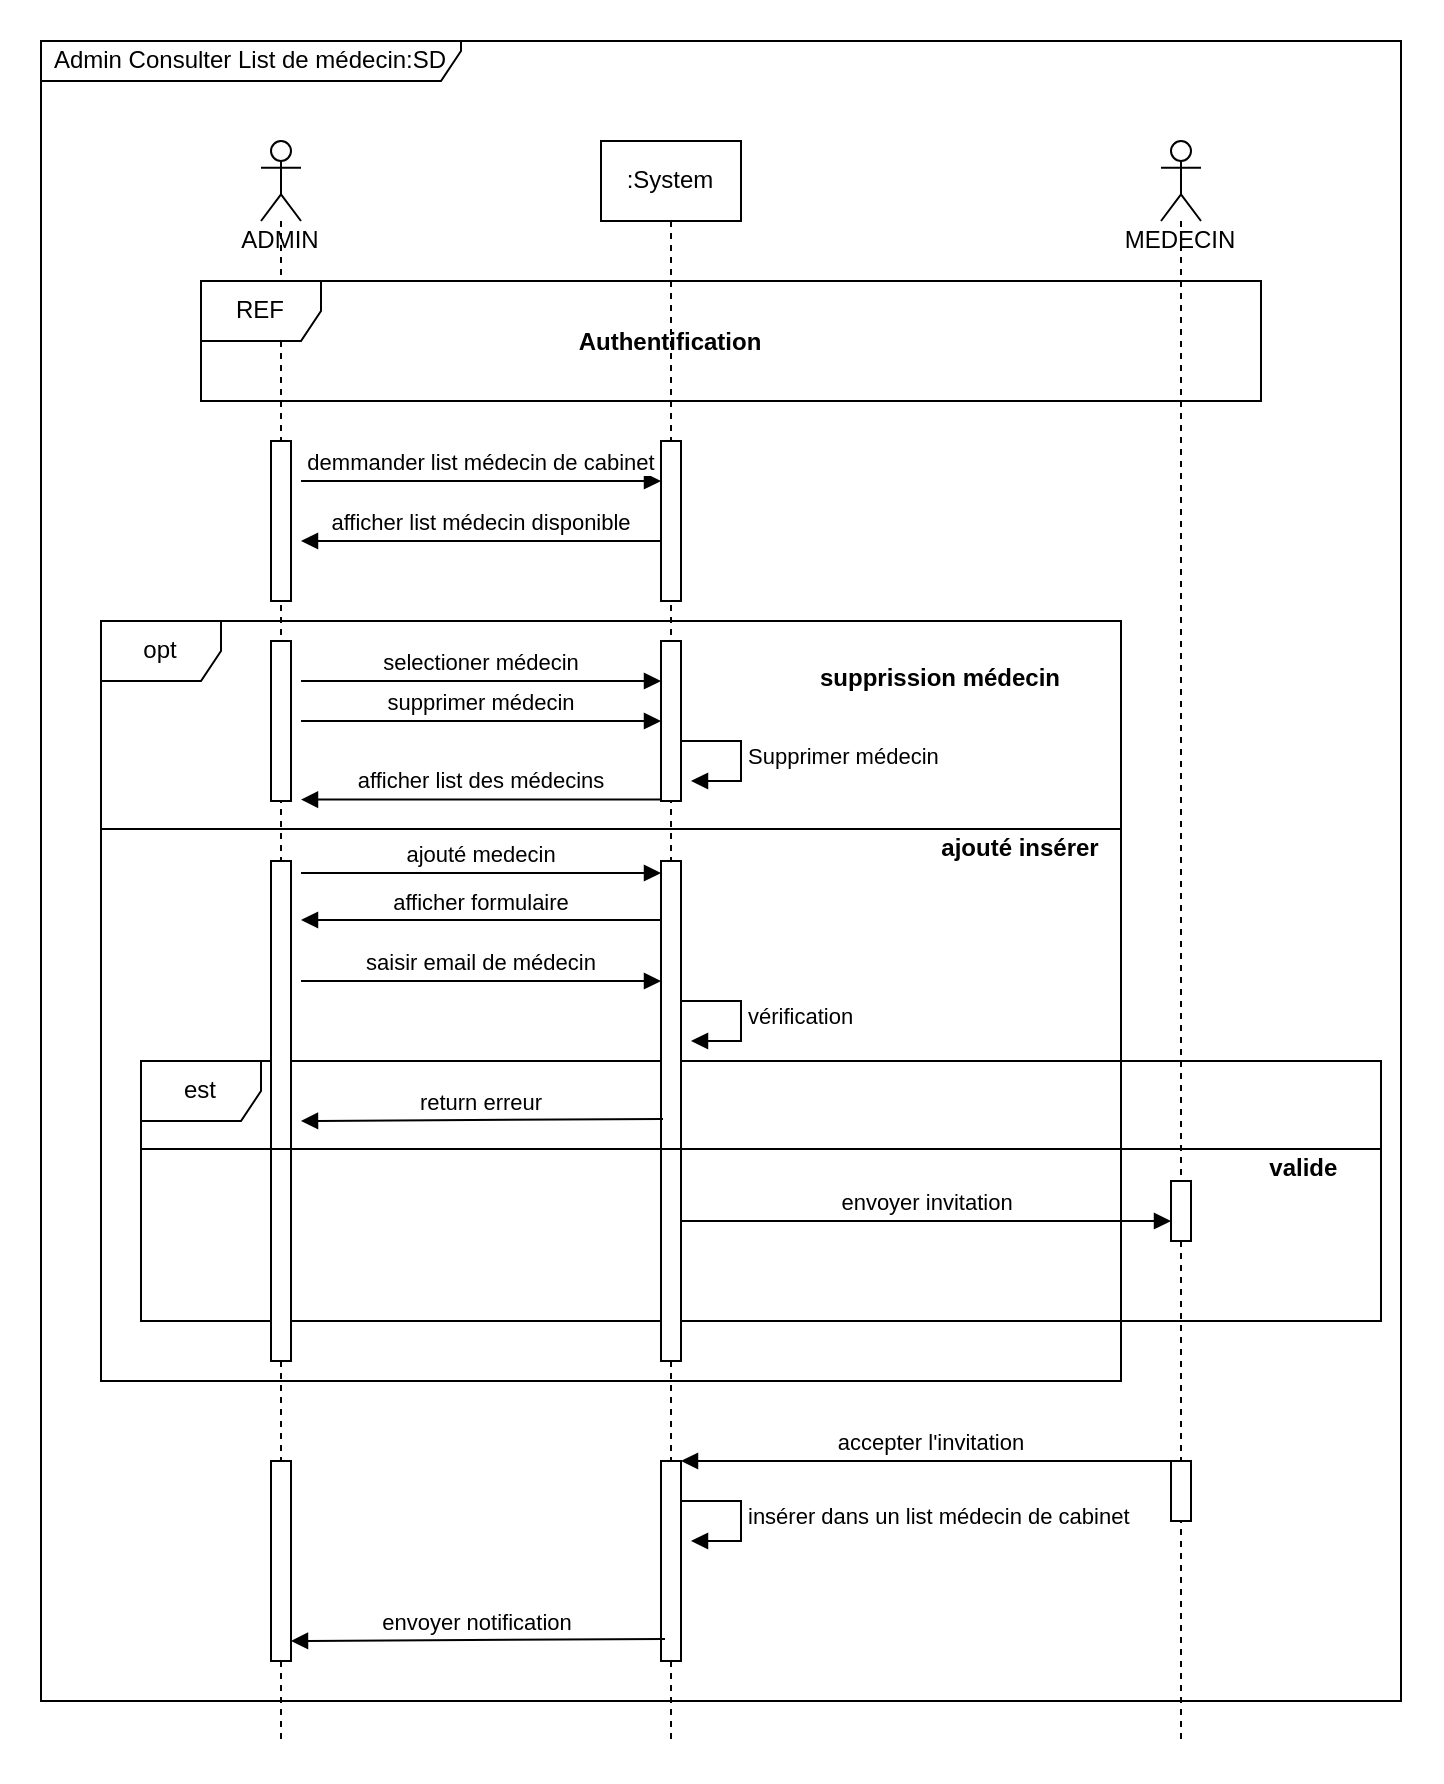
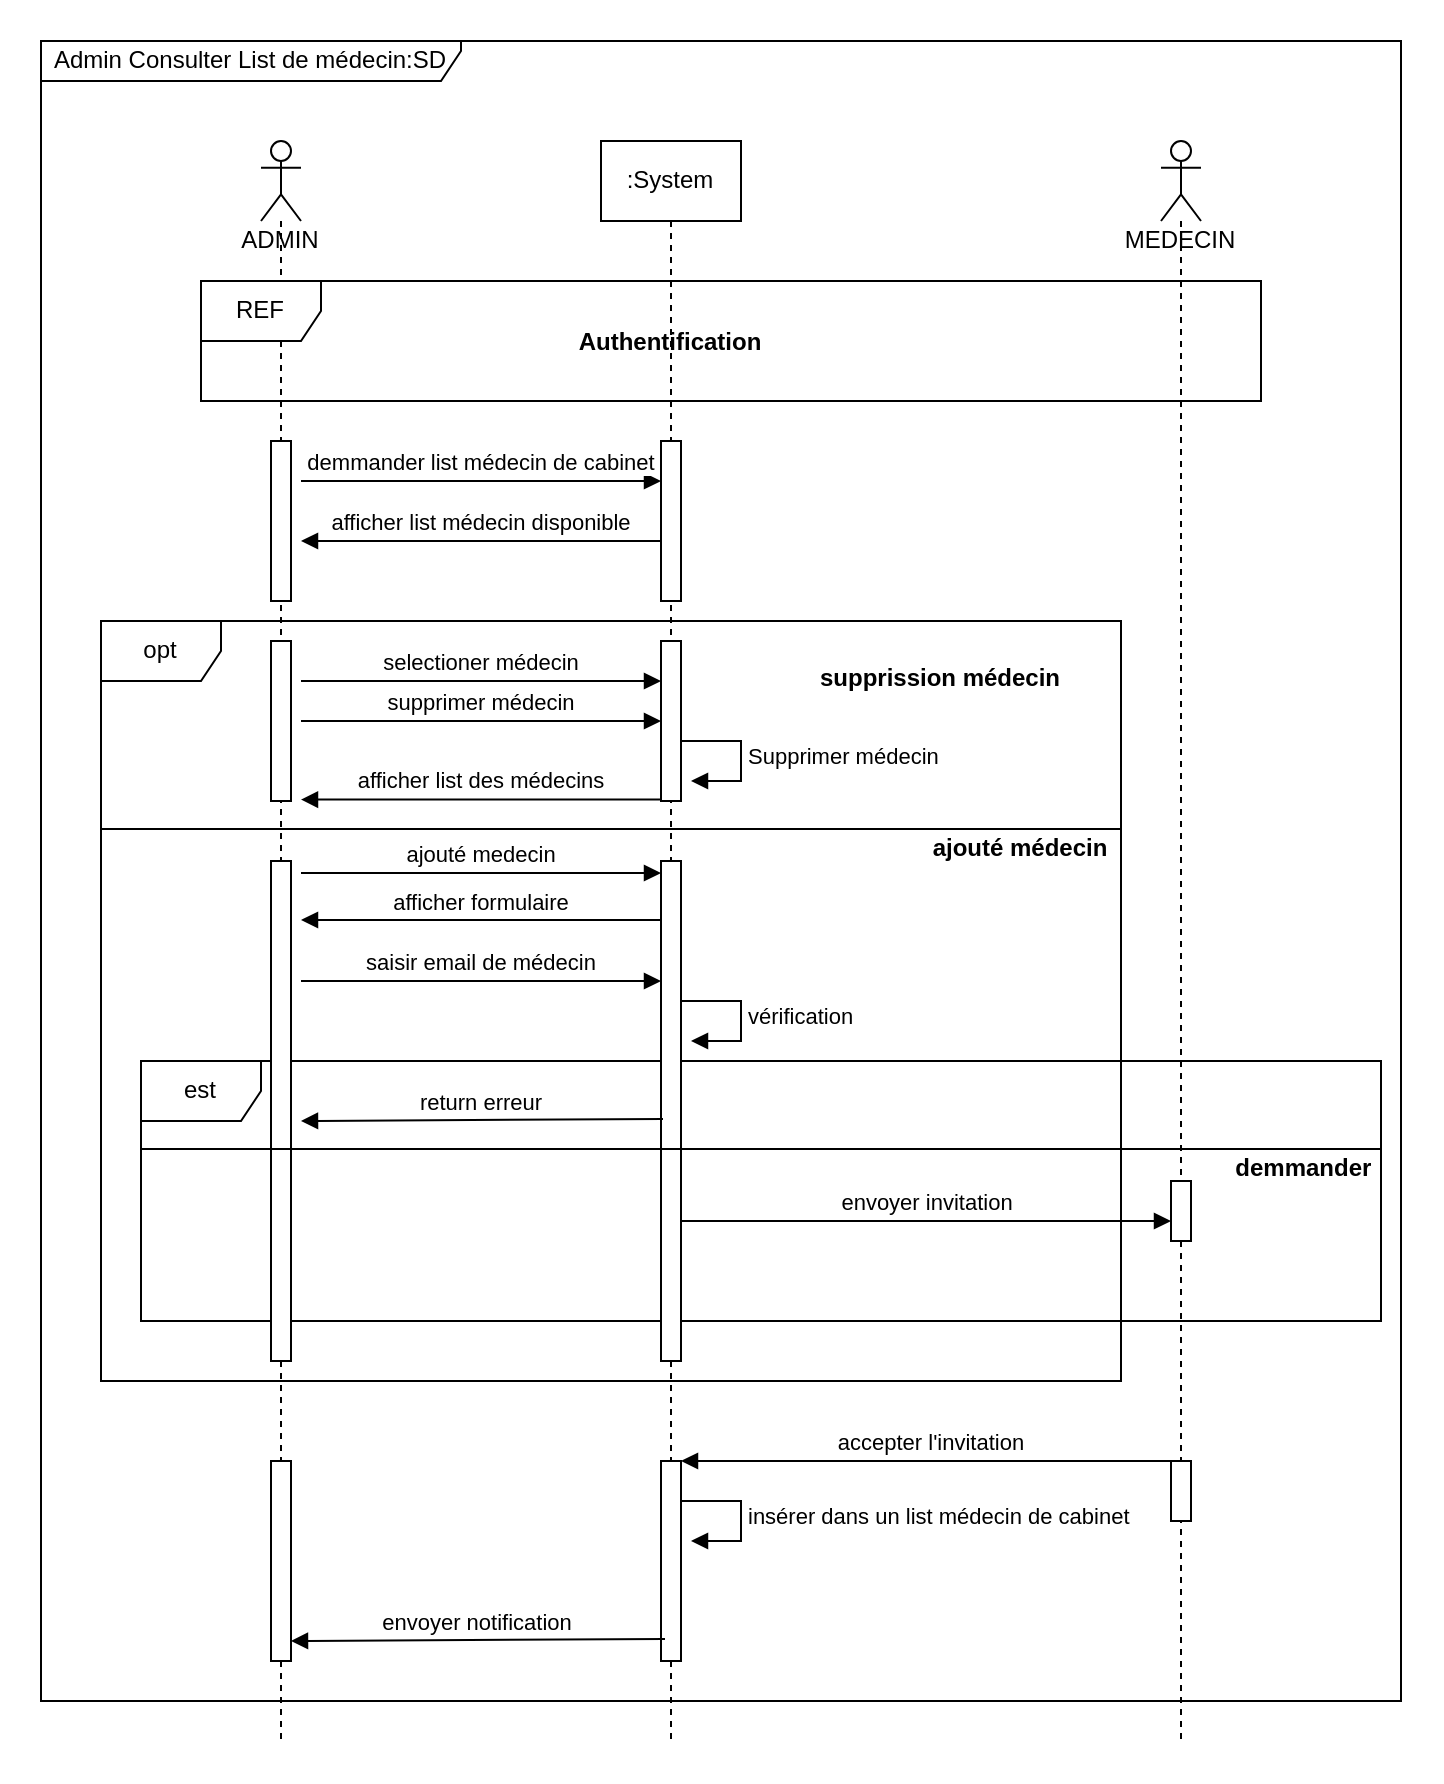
- <mxCell id="29" value="ajouté insérer" style="text;align=center;fontStyle=1;verticalAlign=middle;spacingLeft=3;spacingRight=3;strokeColor=none;rotatable=0;points=[[0,0.5],[1,0.5]];portConstraint=eastwest;" parent="1" vertex="1"><mxGeometry x="470" y="410" width="80" height="26" as="geometry" /></mxCell>
+ <mxCell id="29" value="ajouté médecin" style="text;align=center;fontStyle=1;verticalAlign=middle;spacingLeft=3;spacingRight=3;strokeColor=none;rotatable=0;points=[[0,0.5],[1,0.5]];portConstraint=eastwest;" parent="1" vertex="1"><mxGeometry x="470" y="410" width="80" height="26" as="geometry" /></mxCell>
- <mxCell id="37" value=" valide" style="text;align=center;fontStyle=1;verticalAlign=middle;spacingLeft=3;spacingRight=3;strokeColor=none;rotatable=0;points=[[0,0.5],[1,0.5]];portConstraint=eastwest;" vertex="1" parent="1"><mxGeometry x="610" y="570" width="80" height="26" as="geometry" /></mxCell>
+ <mxCell id="37" value=" demmander" style="text;align=center;fontStyle=1;verticalAlign=middle;spacingLeft=3;spacingRight=3;strokeColor=none;rotatable=0;points=[[0,0.5],[1,0.5]];portConstraint=eastwest;" vertex="1" parent="1"><mxGeometry x="610" y="570" width="80" height="26" as="geometry" /></mxCell>
